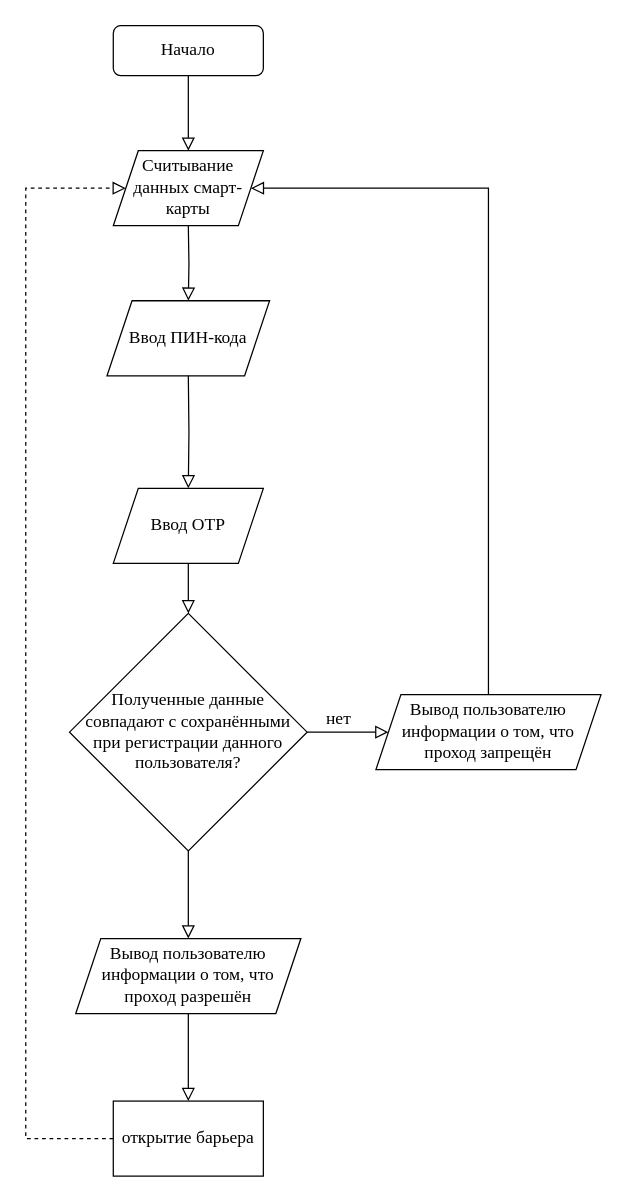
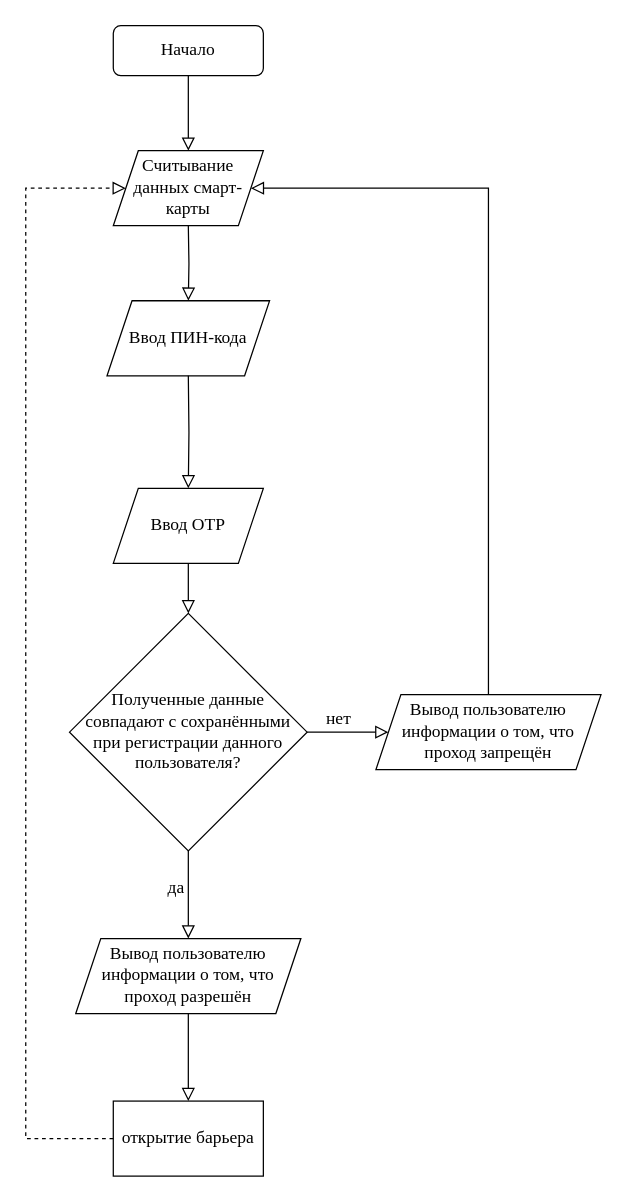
+ <mxCell id="12" value="да" style="text;html=1;align=center;verticalAlign=middle;resizable=0;points=[];autosize=1;strokeColor=none;fillColor=none;fontSize=14;fontFamily=Times New Roman;" vertex="1" parent="1"><mxGeometry x="120" y="695" width="40" height="30" as="geometry" /></mxCell>
